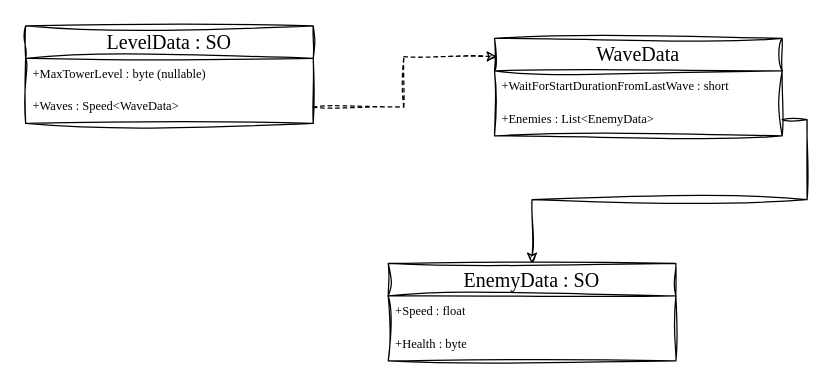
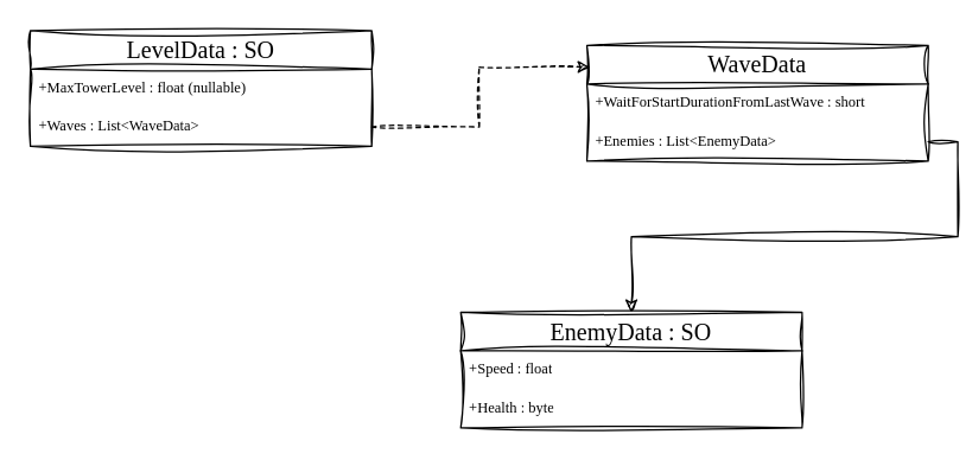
- <mxCell id="3" value="+MaxTowerLevel : byte (nullable)&lt;br style=&quot;border-color: var(--border-color); font-size: 10px;&quot;&gt;" style="text;strokeColor=none;fillColor=none;align=left;verticalAlign=top;spacingLeft=4;spacingRight=4;overflow=hidden;rotatable=0;points=[[0,0.5],[1,0.5]];portConstraint=eastwest;whiteSpace=wrap;html=1;fontSize=10;fontFamily=Architects Daughter;" vertex="1" parent="2"><mxGeometry y="26" width="230" height="26" as="geometry" /></mxCell>
+ <mxCell id="3" value="+MaxTowerLevel : float (nullable)&lt;br style=&quot;border-color: var(--border-color); font-size: 10px;&quot;&gt;" style="text;strokeColor=none;fillColor=none;align=left;verticalAlign=top;spacingLeft=4;spacingRight=4;overflow=hidden;rotatable=0;points=[[0,0.5],[1,0.5]];portConstraint=eastwest;whiteSpace=wrap;html=1;fontSize=10;fontFamily=Architects Daughter;" vertex="1" parent="2"><mxGeometry y="26" width="230" height="26" as="geometry" /></mxCell>
- <mxCell id="4" value="+Waves : Speed&amp;lt;WaveData&amp;gt;" style="text;strokeColor=none;fillColor=none;align=left;verticalAlign=top;spacingLeft=4;spacingRight=4;overflow=hidden;rotatable=0;points=[[0,0.5],[1,0.5]];portConstraint=eastwest;whiteSpace=wrap;html=1;fontSize=10;fontFamily=Architects Daughter;" vertex="1" parent="2"><mxGeometry y="52" width="230" height="26" as="geometry" /></mxCell>
+ <mxCell id="4" value="+Waves : List&amp;lt;WaveData&amp;gt;" style="text;strokeColor=none;fillColor=none;align=left;verticalAlign=top;spacingLeft=4;spacingRight=4;overflow=hidden;rotatable=0;points=[[0,0.5],[1,0.5]];portConstraint=eastwest;whiteSpace=wrap;html=1;fontSize=10;fontFamily=Architects Daughter;" vertex="1" parent="2"><mxGeometry y="52" width="230" height="26" as="geometry" /></mxCell>
